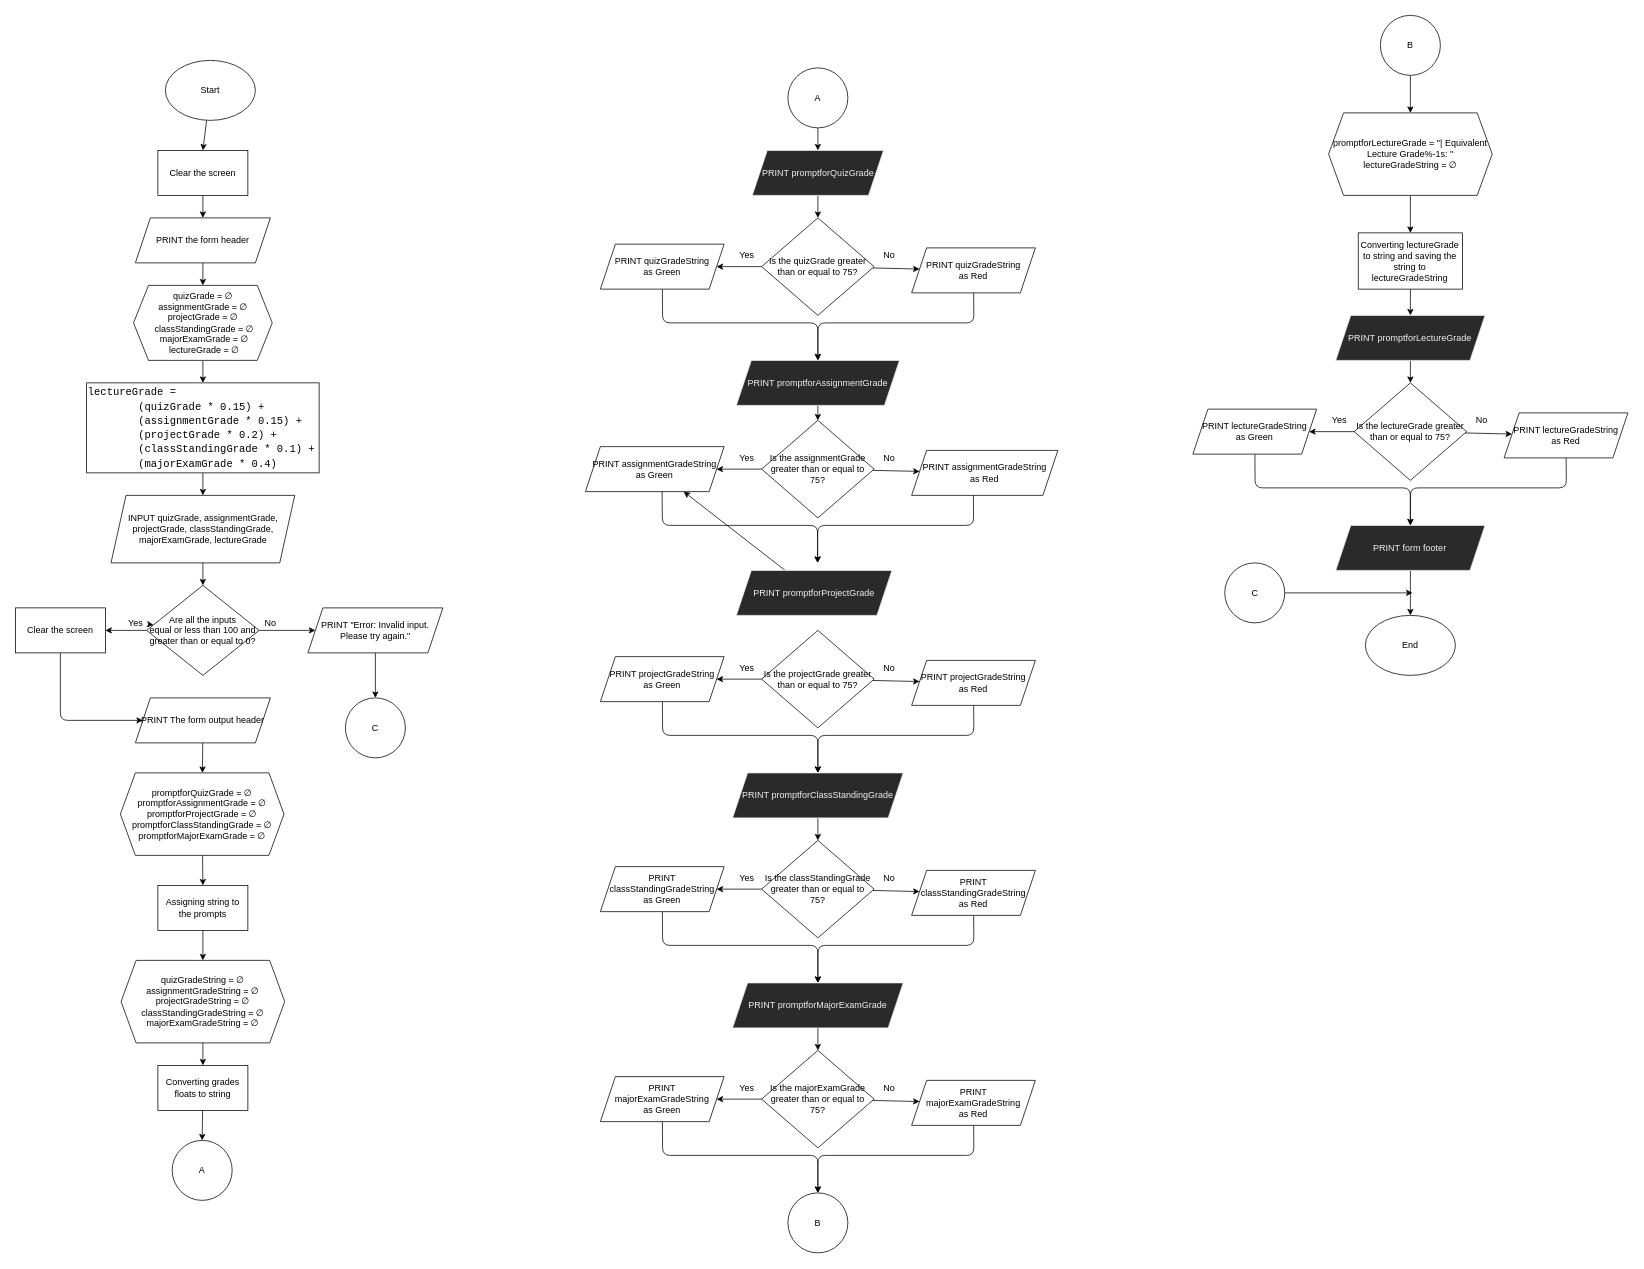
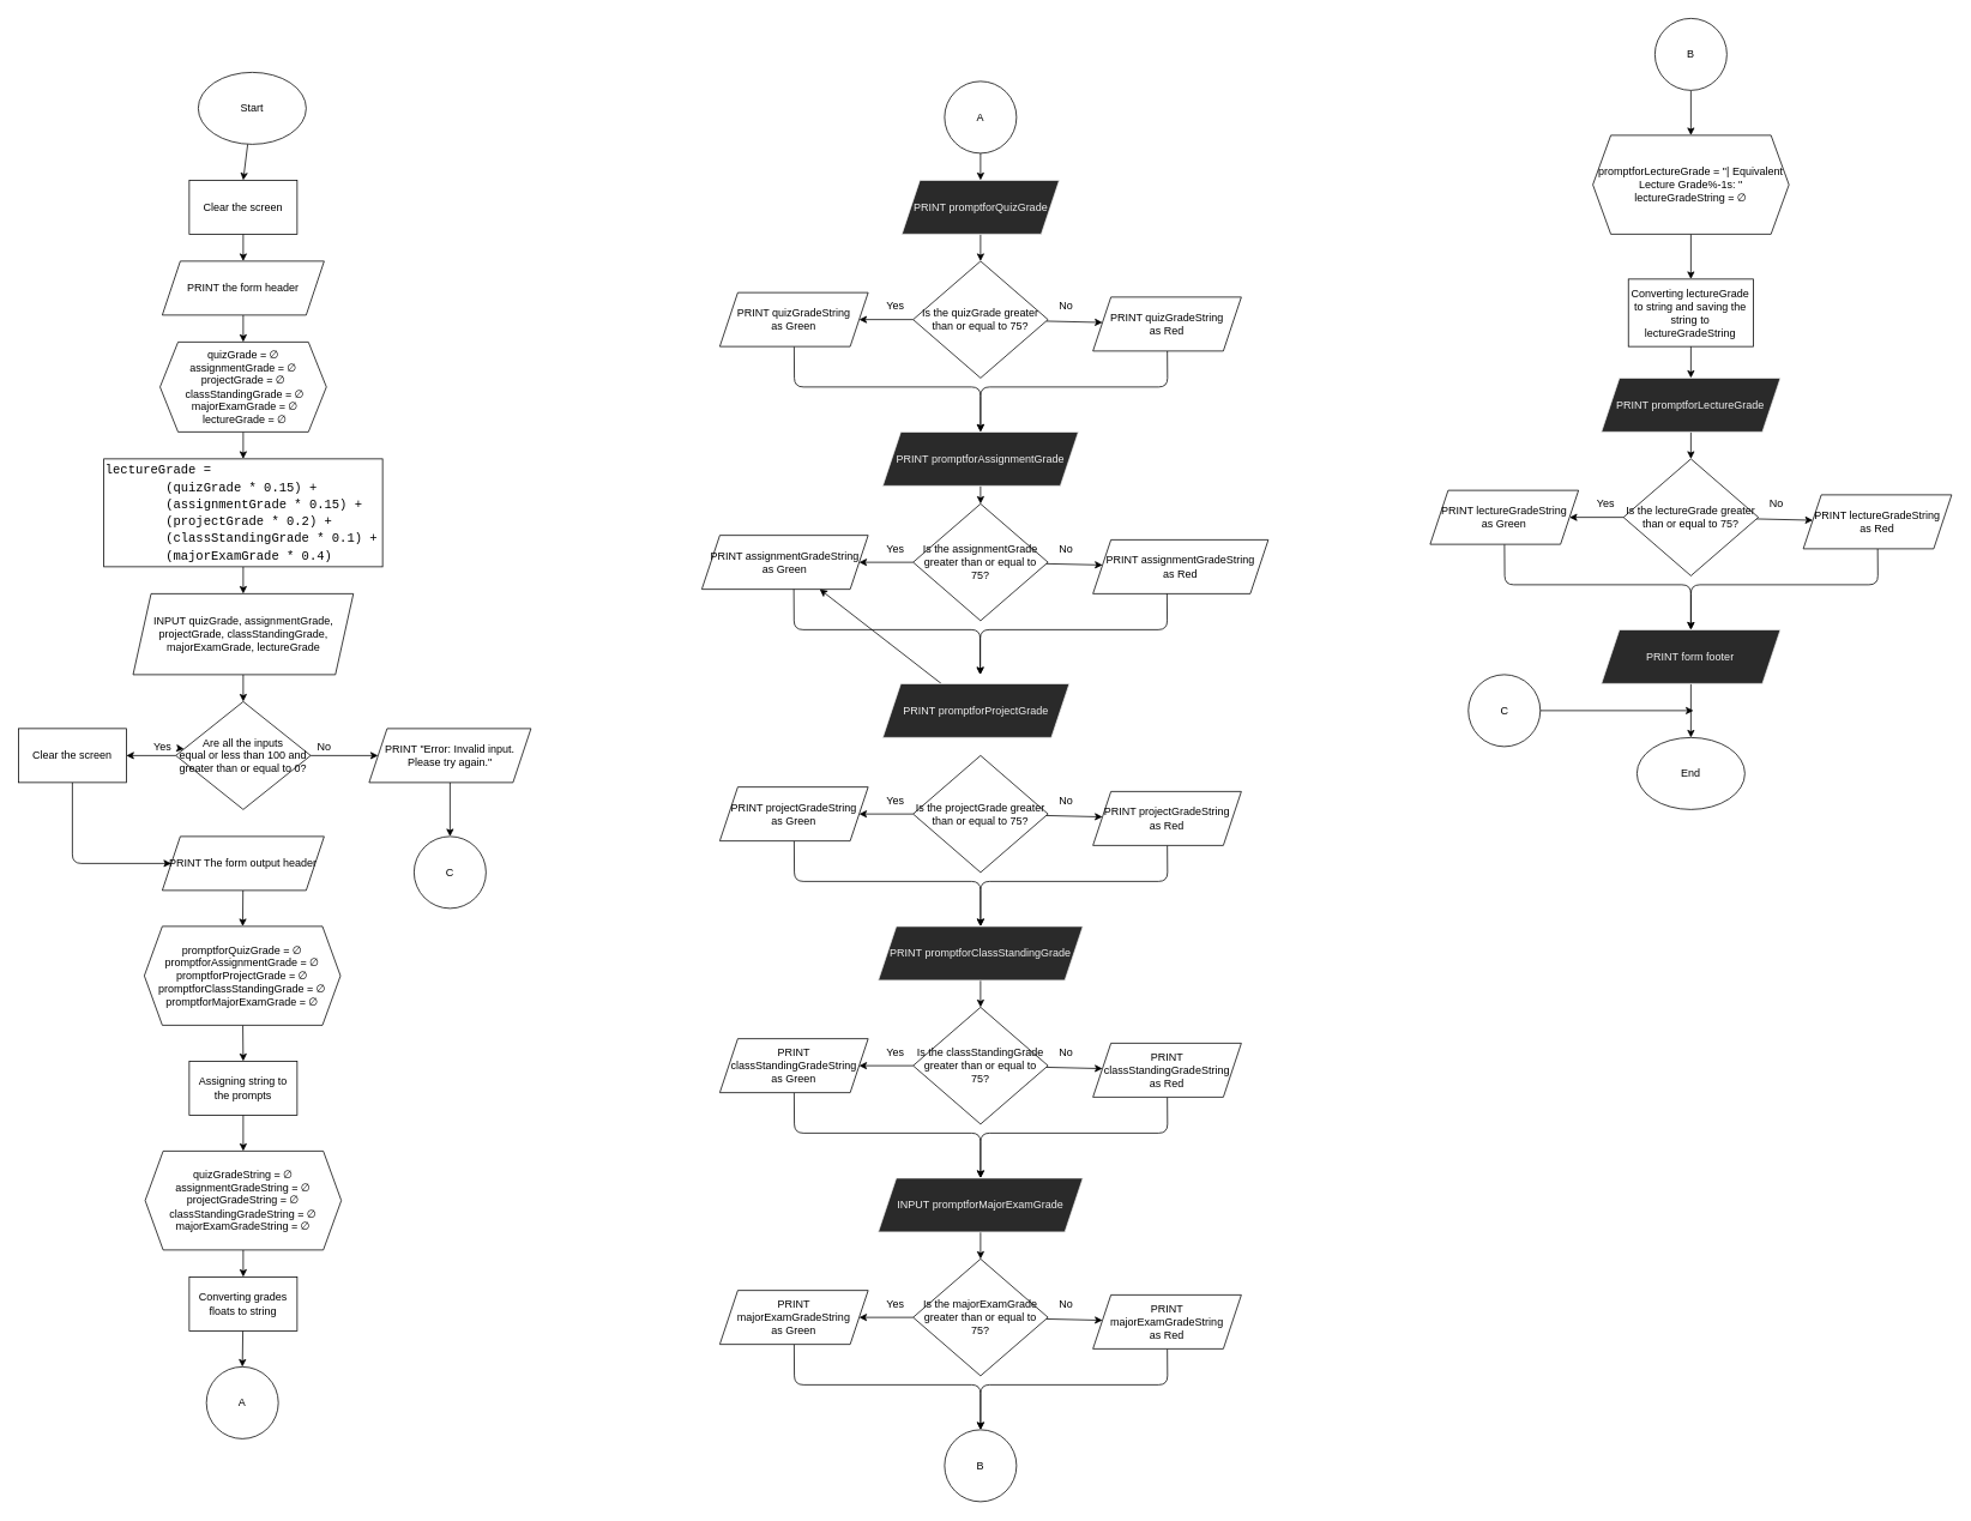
- <mxCell id="82" value="PRINT&amp;nbsp;promptforMajorExamGrade" style="shape=parallelogram;perimeter=parallelogramPerimeter;whiteSpace=wrap;html=1;fixedSize=1;fontFamily=Helvetica;fontSize=12;fontColor=rgb(240, 240, 240);align=center;strokeColor=rgb(240, 240, 240);fillColor=rgb(42, 42, 42);" vertex="1" parent="1"><mxGeometry x="976.25" y="1310" width="227.5" height="60" as="geometry" /></mxCell>
+ <mxCell id="82" value="INPUT&amp;nbsp;promptforMajorExamGrade" style="shape=parallelogram;perimeter=parallelogramPerimeter;whiteSpace=wrap;html=1;fixedSize=1;fontFamily=Helvetica;fontSize=12;fontColor=rgb(240, 240, 240);align=center;strokeColor=rgb(240, 240, 240);fillColor=rgb(42, 42, 42);" vertex="1" parent="1"><mxGeometry x="976.25" y="1310" width="227.5" height="60" as="geometry" /></mxCell>
